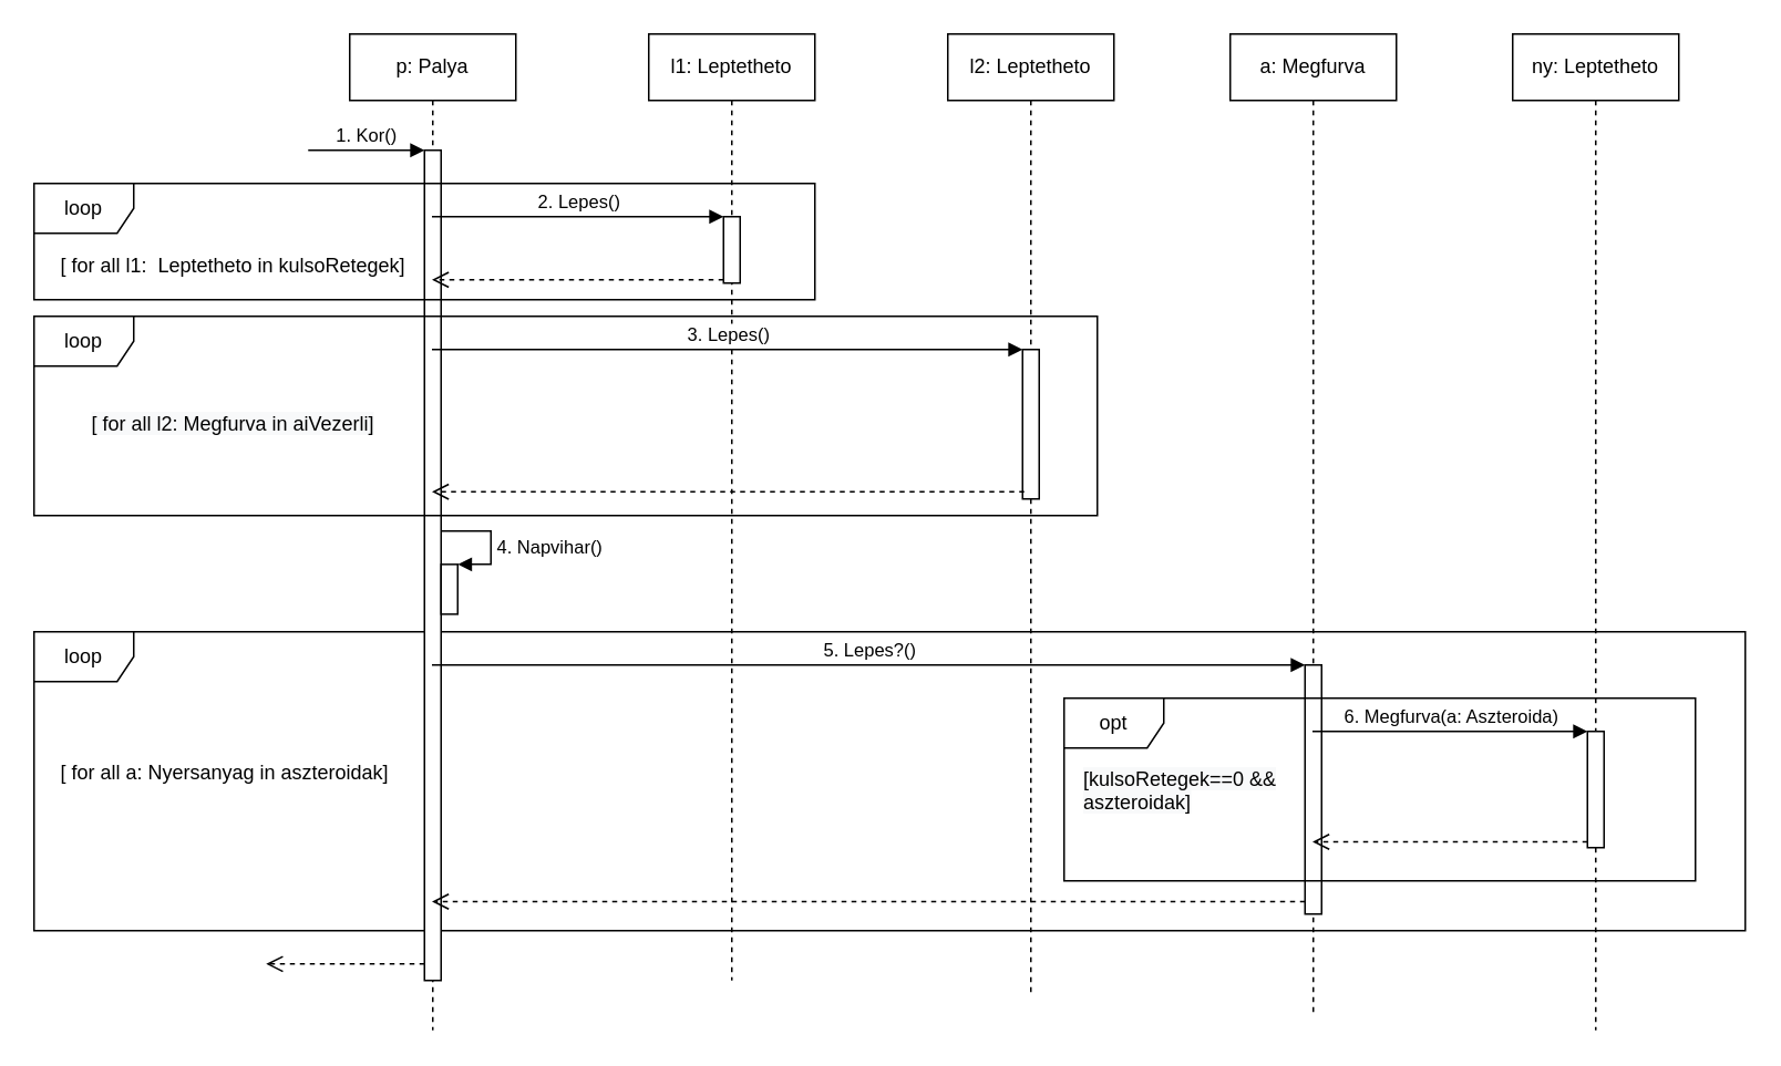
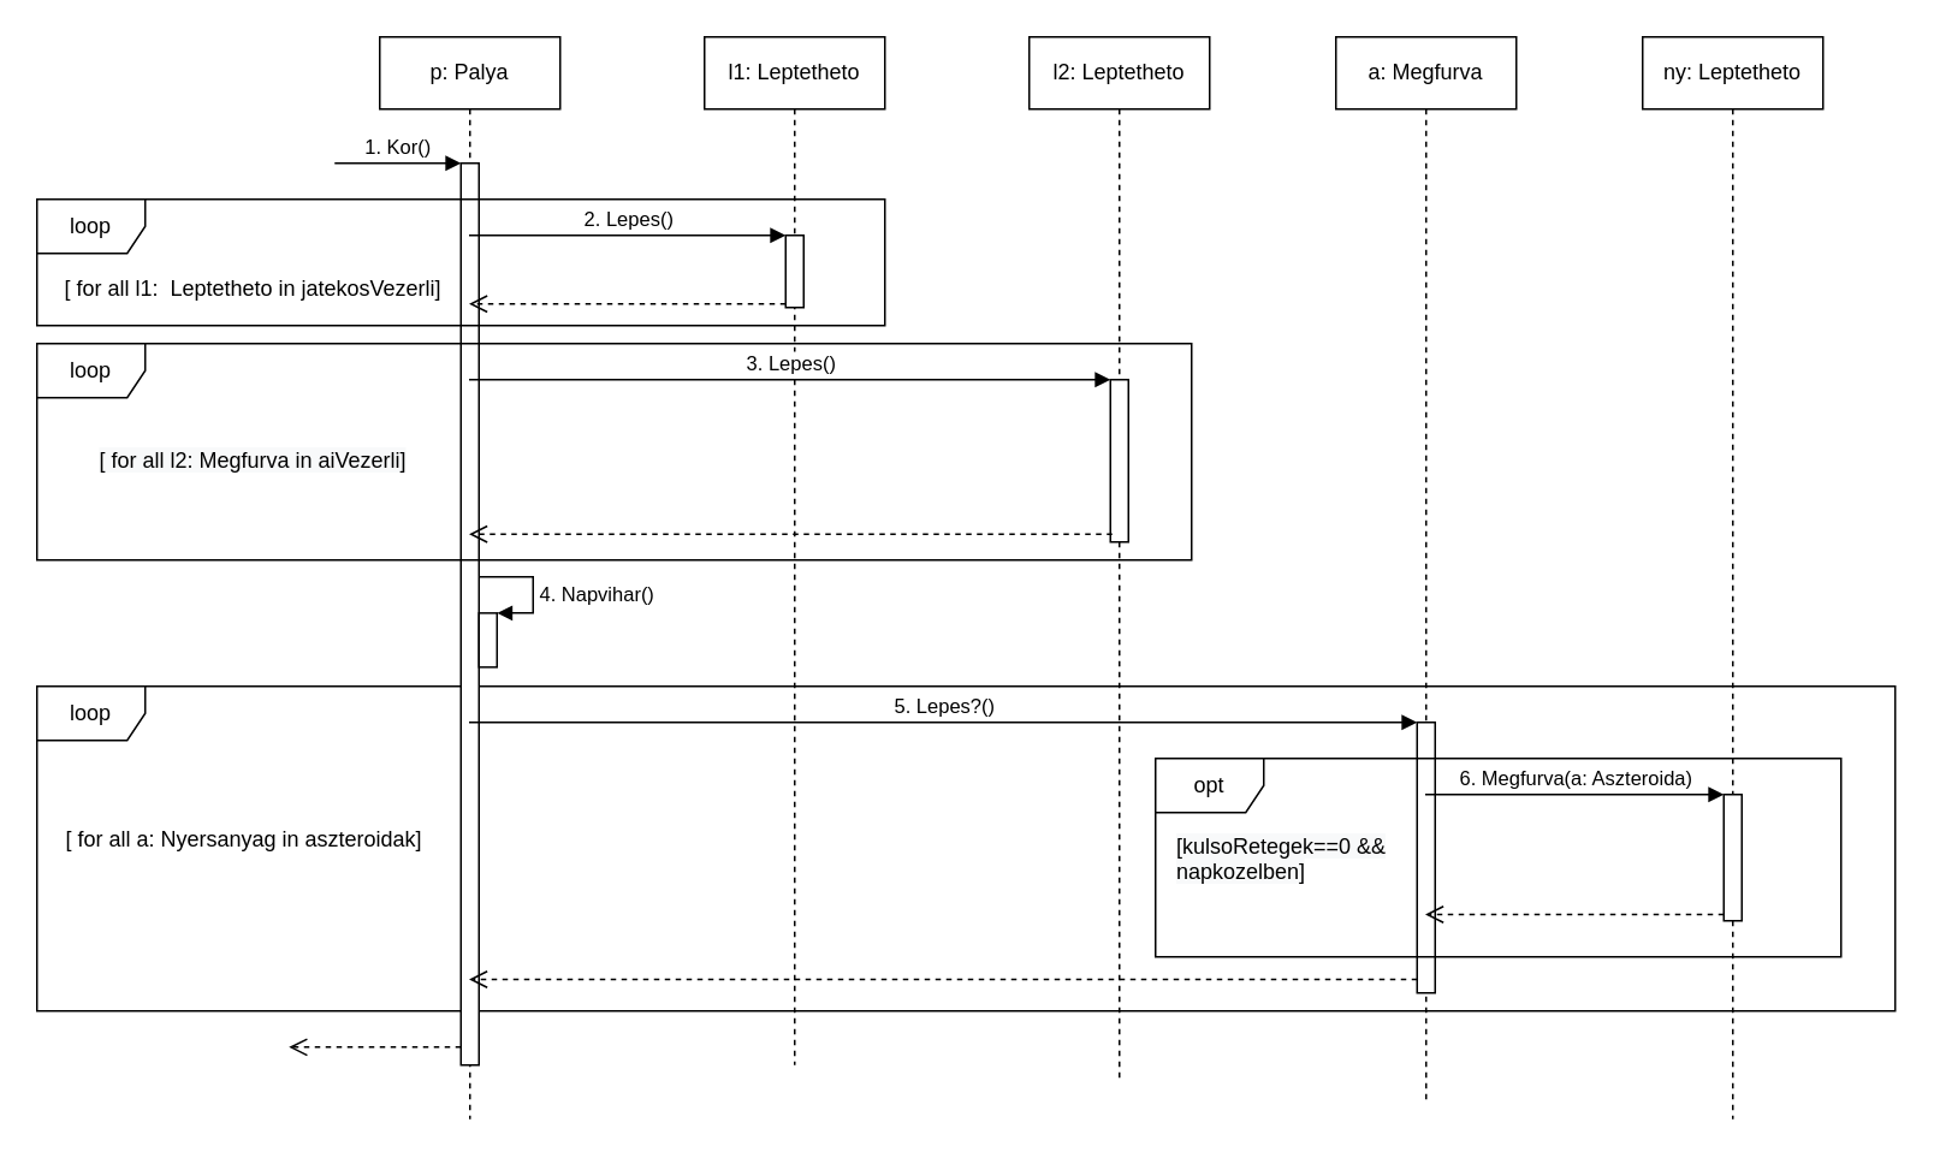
- <mxCell id="18" value="[ for all l1:&amp;nbsp; Leptetheto in kulsoRetegek]" style="text;html=1;strokeColor=none;fillColor=none;align=center;verticalAlign=middle;whiteSpace=wrap;rounded=0;" parent="1" vertex="1"><mxGeometry x="30" y="150" width="220" height="20" as="geometry" /></mxCell>
+ <mxCell id="18" value="[ for all l1:&amp;nbsp; Leptetheto in jatekosVezerli]" style="text;html=1;strokeColor=none;fillColor=none;align=center;verticalAlign=middle;whiteSpace=wrap;rounded=0;" parent="1" vertex="1"><mxGeometry x="30" y="150" width="220" height="20" as="geometry" /></mxCell>
- <mxCell id="30" value="&lt;span style=&quot;color: rgb(0, 0, 0); font-family: helvetica; font-size: 12px; font-style: normal; font-weight: 400; letter-spacing: normal; text-align: center; text-indent: 0px; text-transform: none; word-spacing: 0px; background-color: rgb(248, 249, 250); display: inline; float: none;&quot;&gt;[kulsoRetegek==0 &amp;amp;&amp;amp; aszteroidak]&lt;/span&gt;" style="text;whiteSpace=wrap;html=1;" vertex="1" parent="1"><mxGeometry x="650" y="455" width="160" height="30" as="geometry" /></mxCell>
+ <mxCell id="30" value="&lt;span style=&quot;color: rgb(0, 0, 0); font-family: helvetica; font-size: 12px; font-style: normal; font-weight: 400; letter-spacing: normal; text-align: center; text-indent: 0px; text-transform: none; word-spacing: 0px; background-color: rgb(248, 249, 250); display: inline; float: none;&quot;&gt;[kulsoRetegek==0 &amp;amp;&amp;amp; napkozelben]&lt;/span&gt;" style="text;whiteSpace=wrap;html=1;" vertex="1" parent="1"><mxGeometry x="650" y="455" width="160" height="30" as="geometry" /></mxCell>
